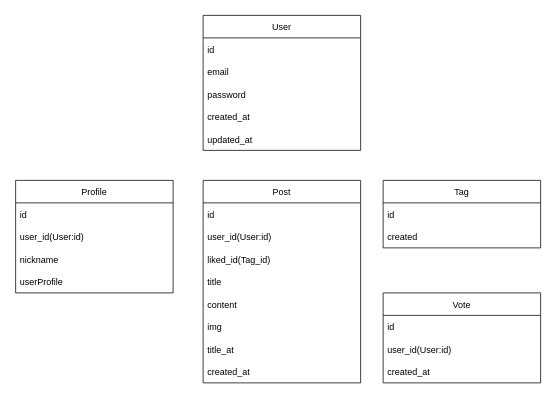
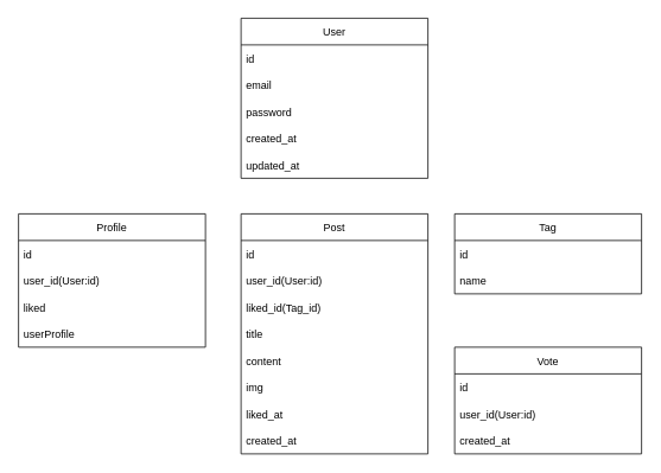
- <mxCell id="28" value="created" style="text;strokeColor=none;fillColor=none;align=left;verticalAlign=middle;spacingLeft=4;spacingRight=4;overflow=hidden;points=[[0,0.5],[1,0.5]];portConstraint=eastwest;rotatable=0;" parent="26" vertex="1"><mxGeometry y="60" width="210" height="30" as="geometry" /></mxCell>
+ <mxCell id="28" value="name" style="text;strokeColor=none;fillColor=none;align=left;verticalAlign=middle;spacingLeft=4;spacingRight=4;overflow=hidden;points=[[0,0.5],[1,0.5]];portConstraint=eastwest;rotatable=0;" parent="26" vertex="1"><mxGeometry y="60" width="210" height="30" as="geometry" /></mxCell>
- <mxCell id="11" value="nickname" style="text;strokeColor=none;fillColor=none;align=left;verticalAlign=middle;spacingLeft=4;spacingRight=4;overflow=hidden;points=[[0,0.5],[1,0.5]];portConstraint=eastwest;rotatable=0;" parent="8" vertex="1"><mxGeometry y="90" width="210" height="30" as="geometry" /></mxCell>
+ <mxCell id="11" value="liked" style="text;strokeColor=none;fillColor=none;align=left;verticalAlign=middle;spacingLeft=4;spacingRight=4;overflow=hidden;points=[[0,0.5],[1,0.5]];portConstraint=eastwest;rotatable=0;" parent="8" vertex="1"><mxGeometry y="90" width="210" height="30" as="geometry" /></mxCell>
- <mxCell id="20" value="title_at" style="text;strokeColor=none;fillColor=none;align=left;verticalAlign=middle;spacingLeft=4;spacingRight=4;overflow=hidden;points=[[0,0.5],[1,0.5]];portConstraint=eastwest;rotatable=0;" parent="13" vertex="1"><mxGeometry y="210" width="210" height="30" as="geometry" /></mxCell>
+ <mxCell id="20" value="liked_at" style="text;strokeColor=none;fillColor=none;align=left;verticalAlign=middle;spacingLeft=4;spacingRight=4;overflow=hidden;points=[[0,0.5],[1,0.5]];portConstraint=eastwest;rotatable=0;" parent="13" vertex="1"><mxGeometry y="210" width="210" height="30" as="geometry" /></mxCell>
